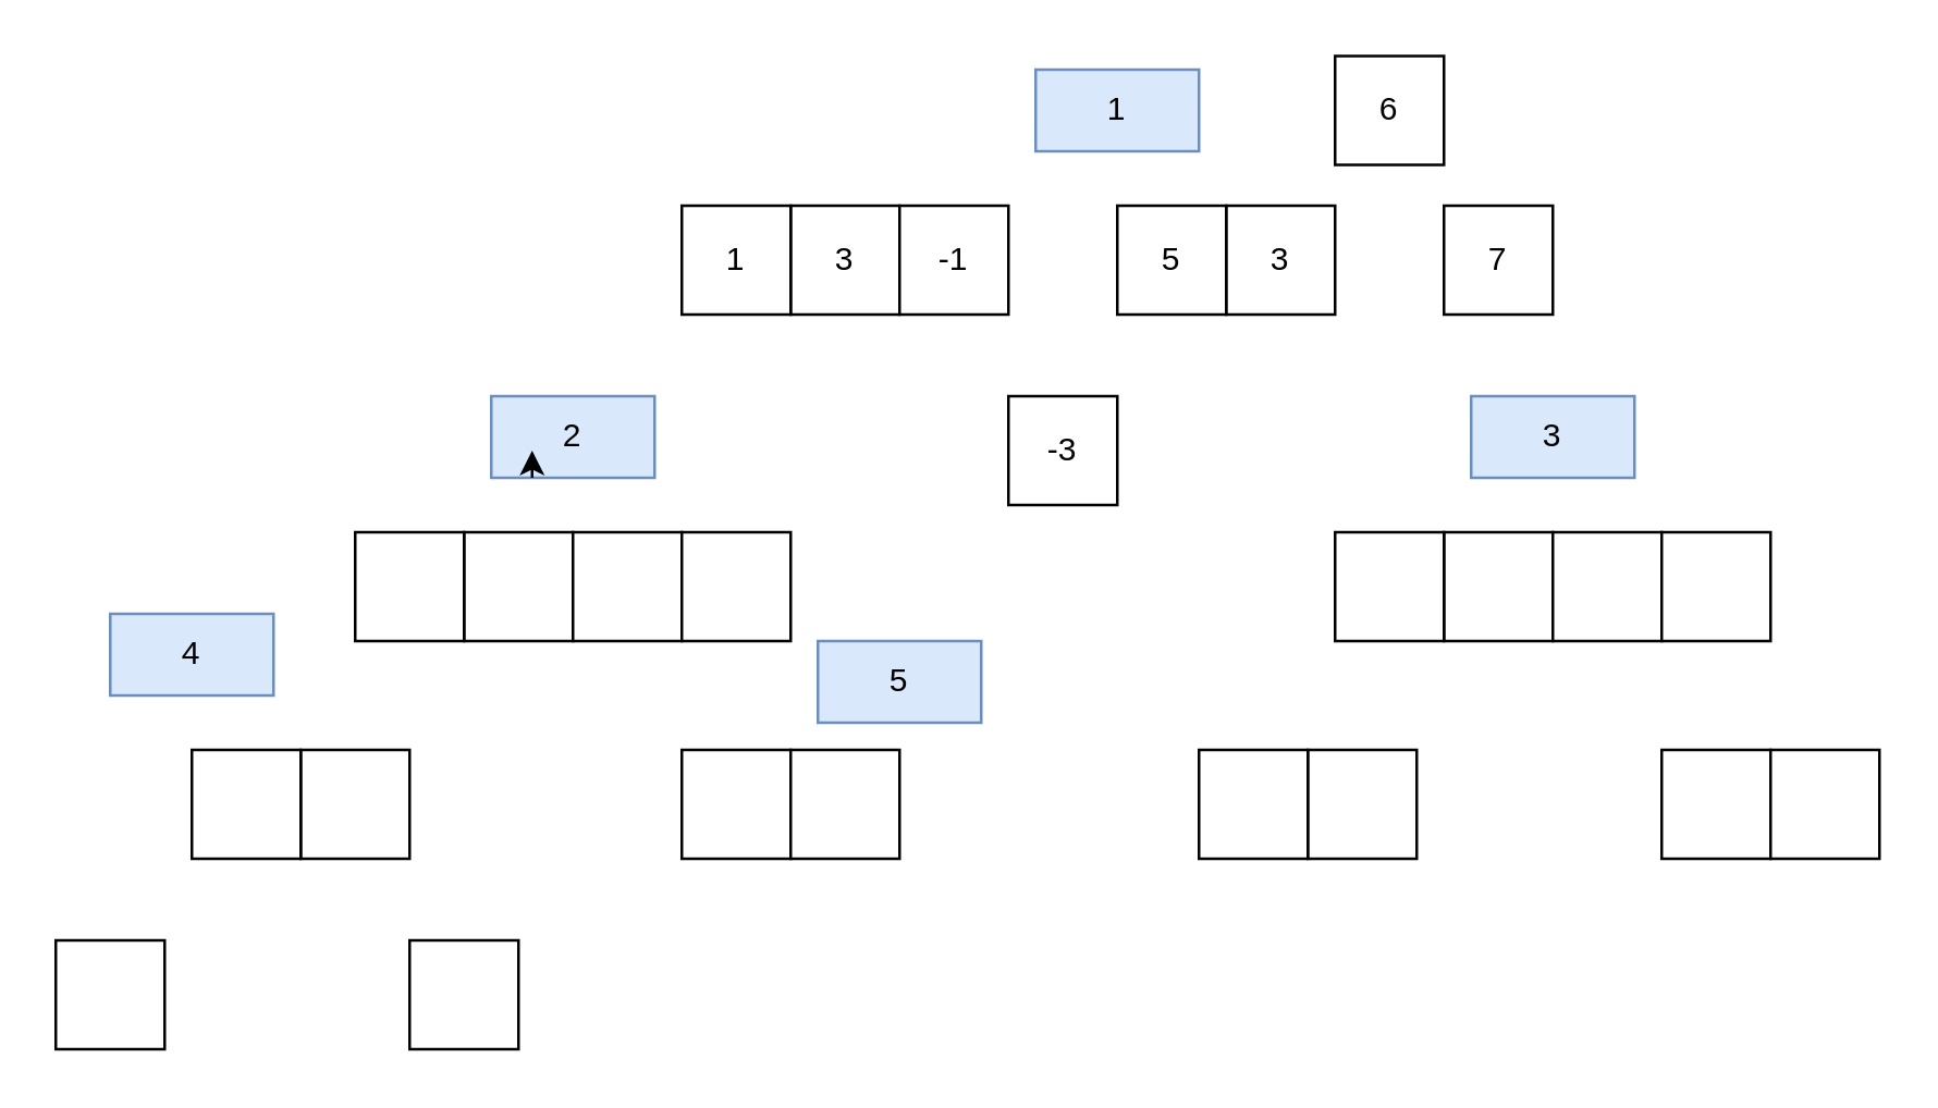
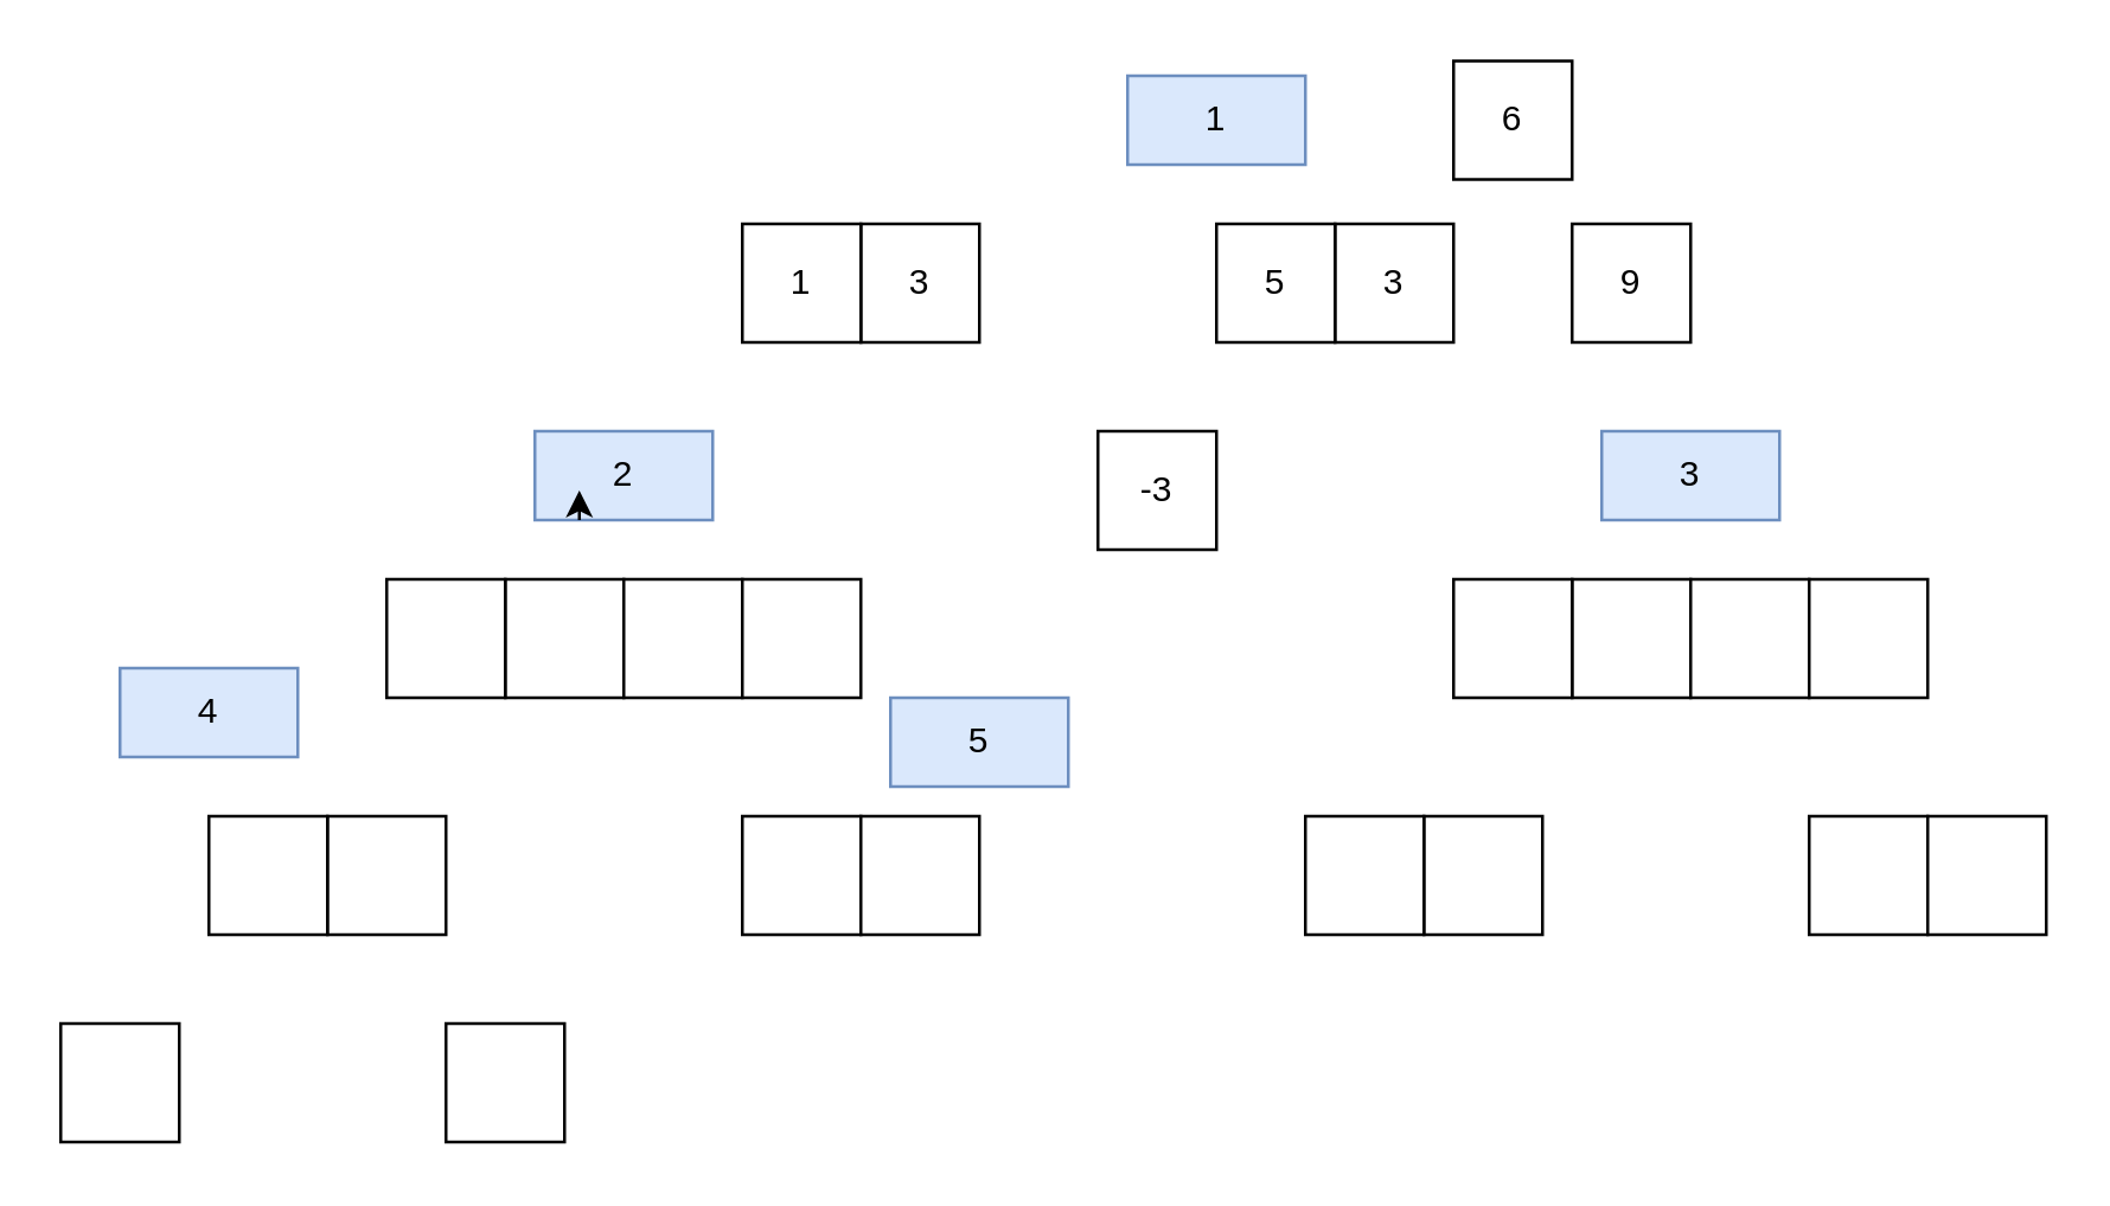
- <mxCell id="4" value="-1" style="rounded=0;whiteSpace=wrap;html=1;" vertex="1" parent="1"><mxGeometry x="330" y="75" width="40" height="40" as="geometry" /></mxCell>
- <mxCell id="9" value="7" style="rounded=0;whiteSpace=wrap;html=1;" vertex="1" parent="1"><mxGeometry x="530" y="75" width="40" height="40" as="geometry" /></mxCell>
+ <mxCell id="9" value="9" style="rounded=0;whiteSpace=wrap;html=1;" vertex="1" parent="1"><mxGeometry x="530" y="75" width="40" height="40" as="geometry" /></mxCell>
